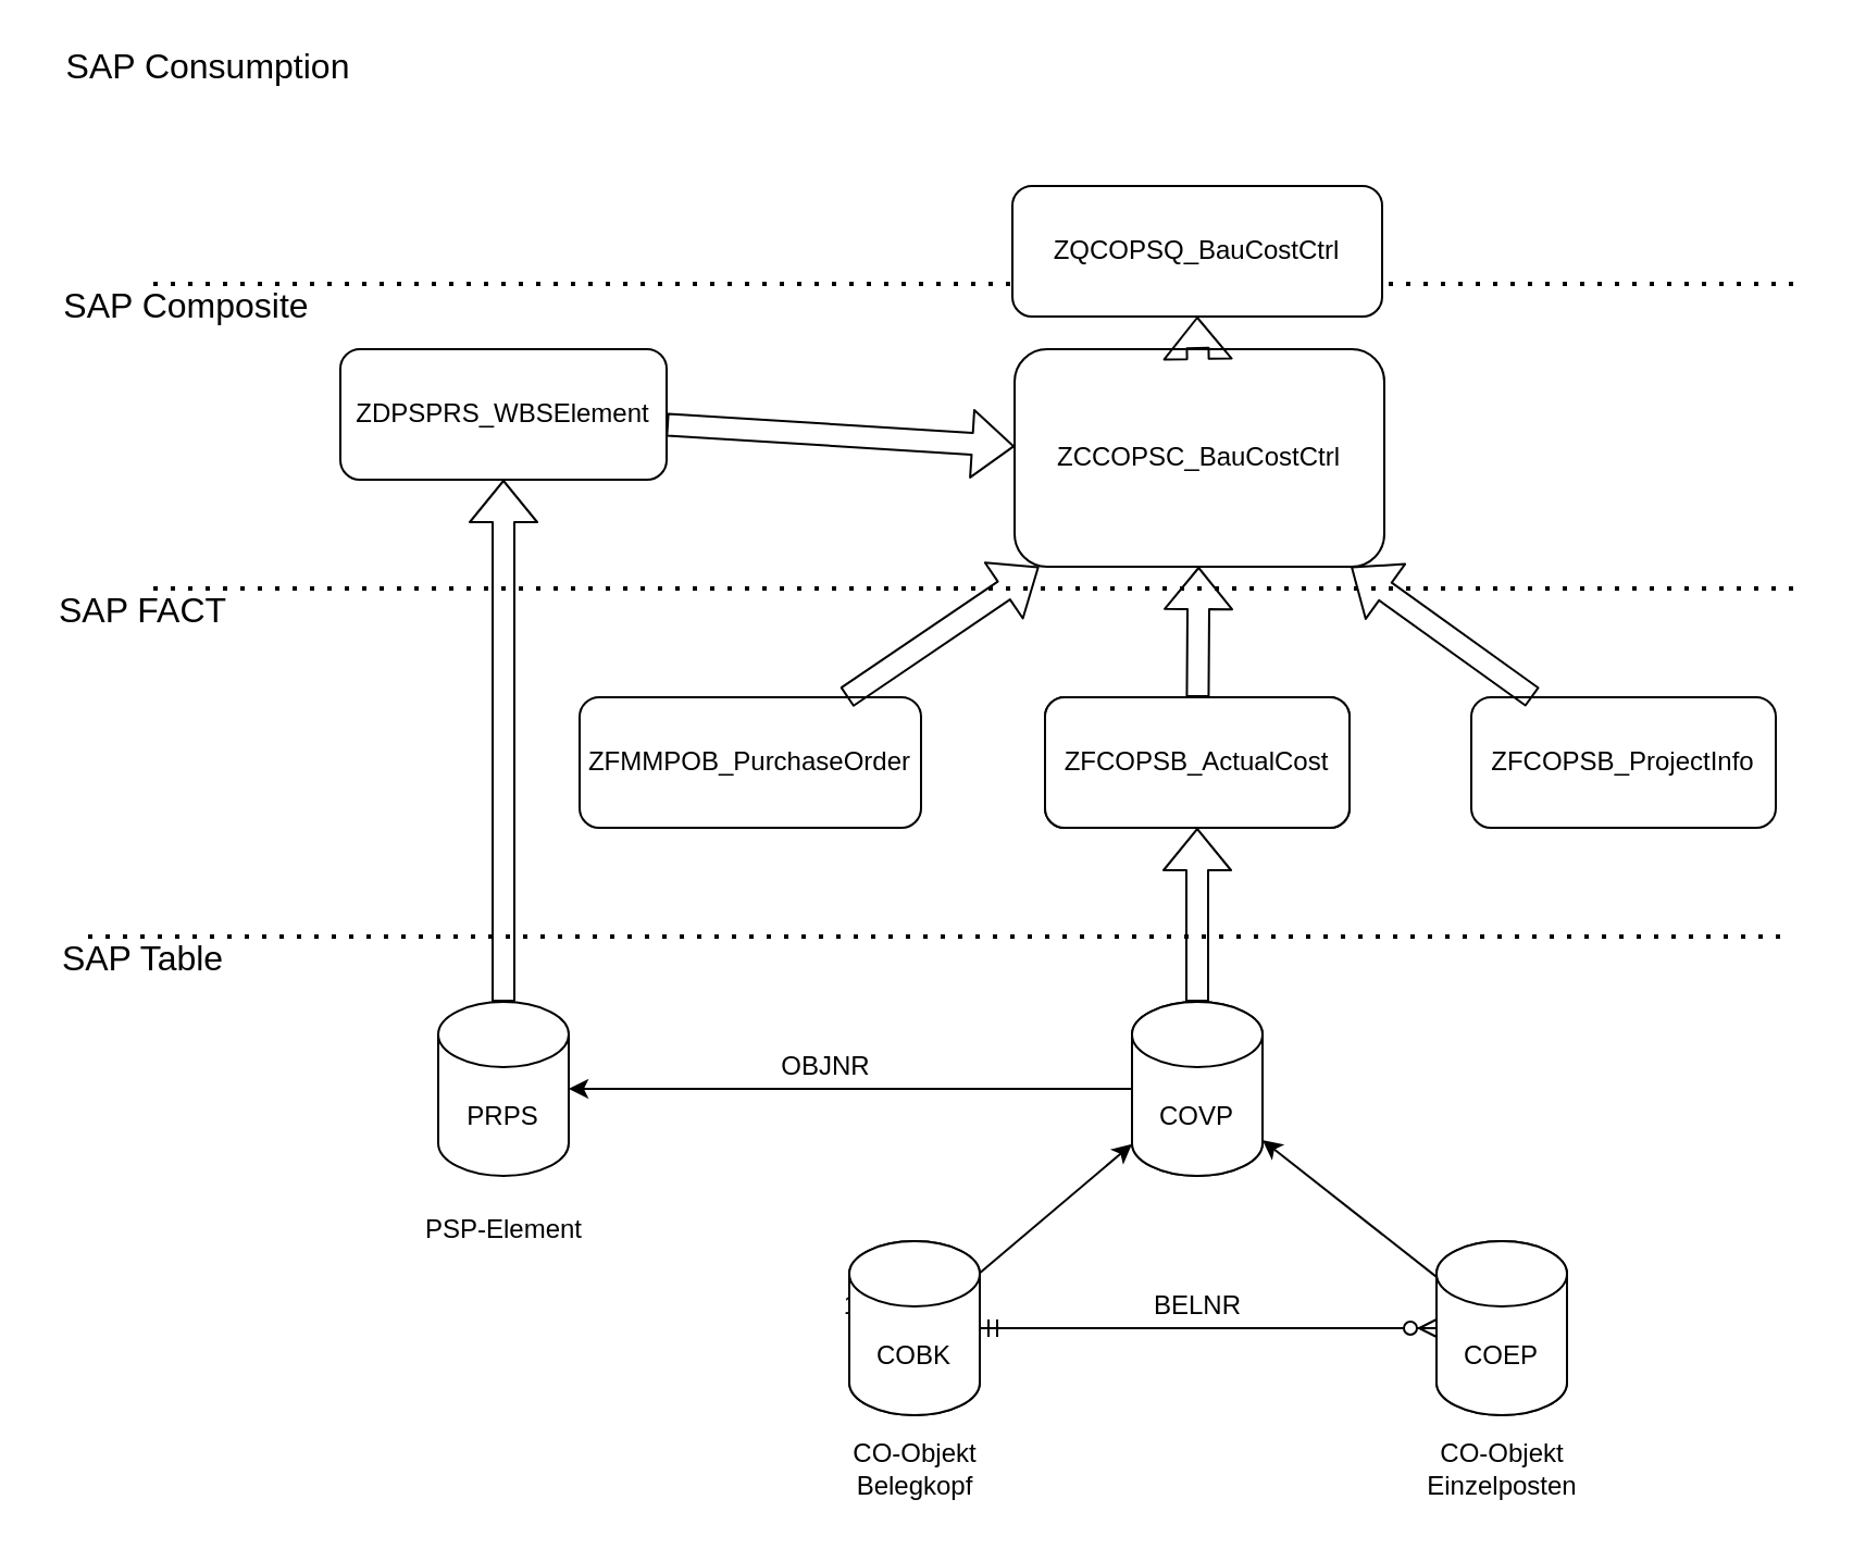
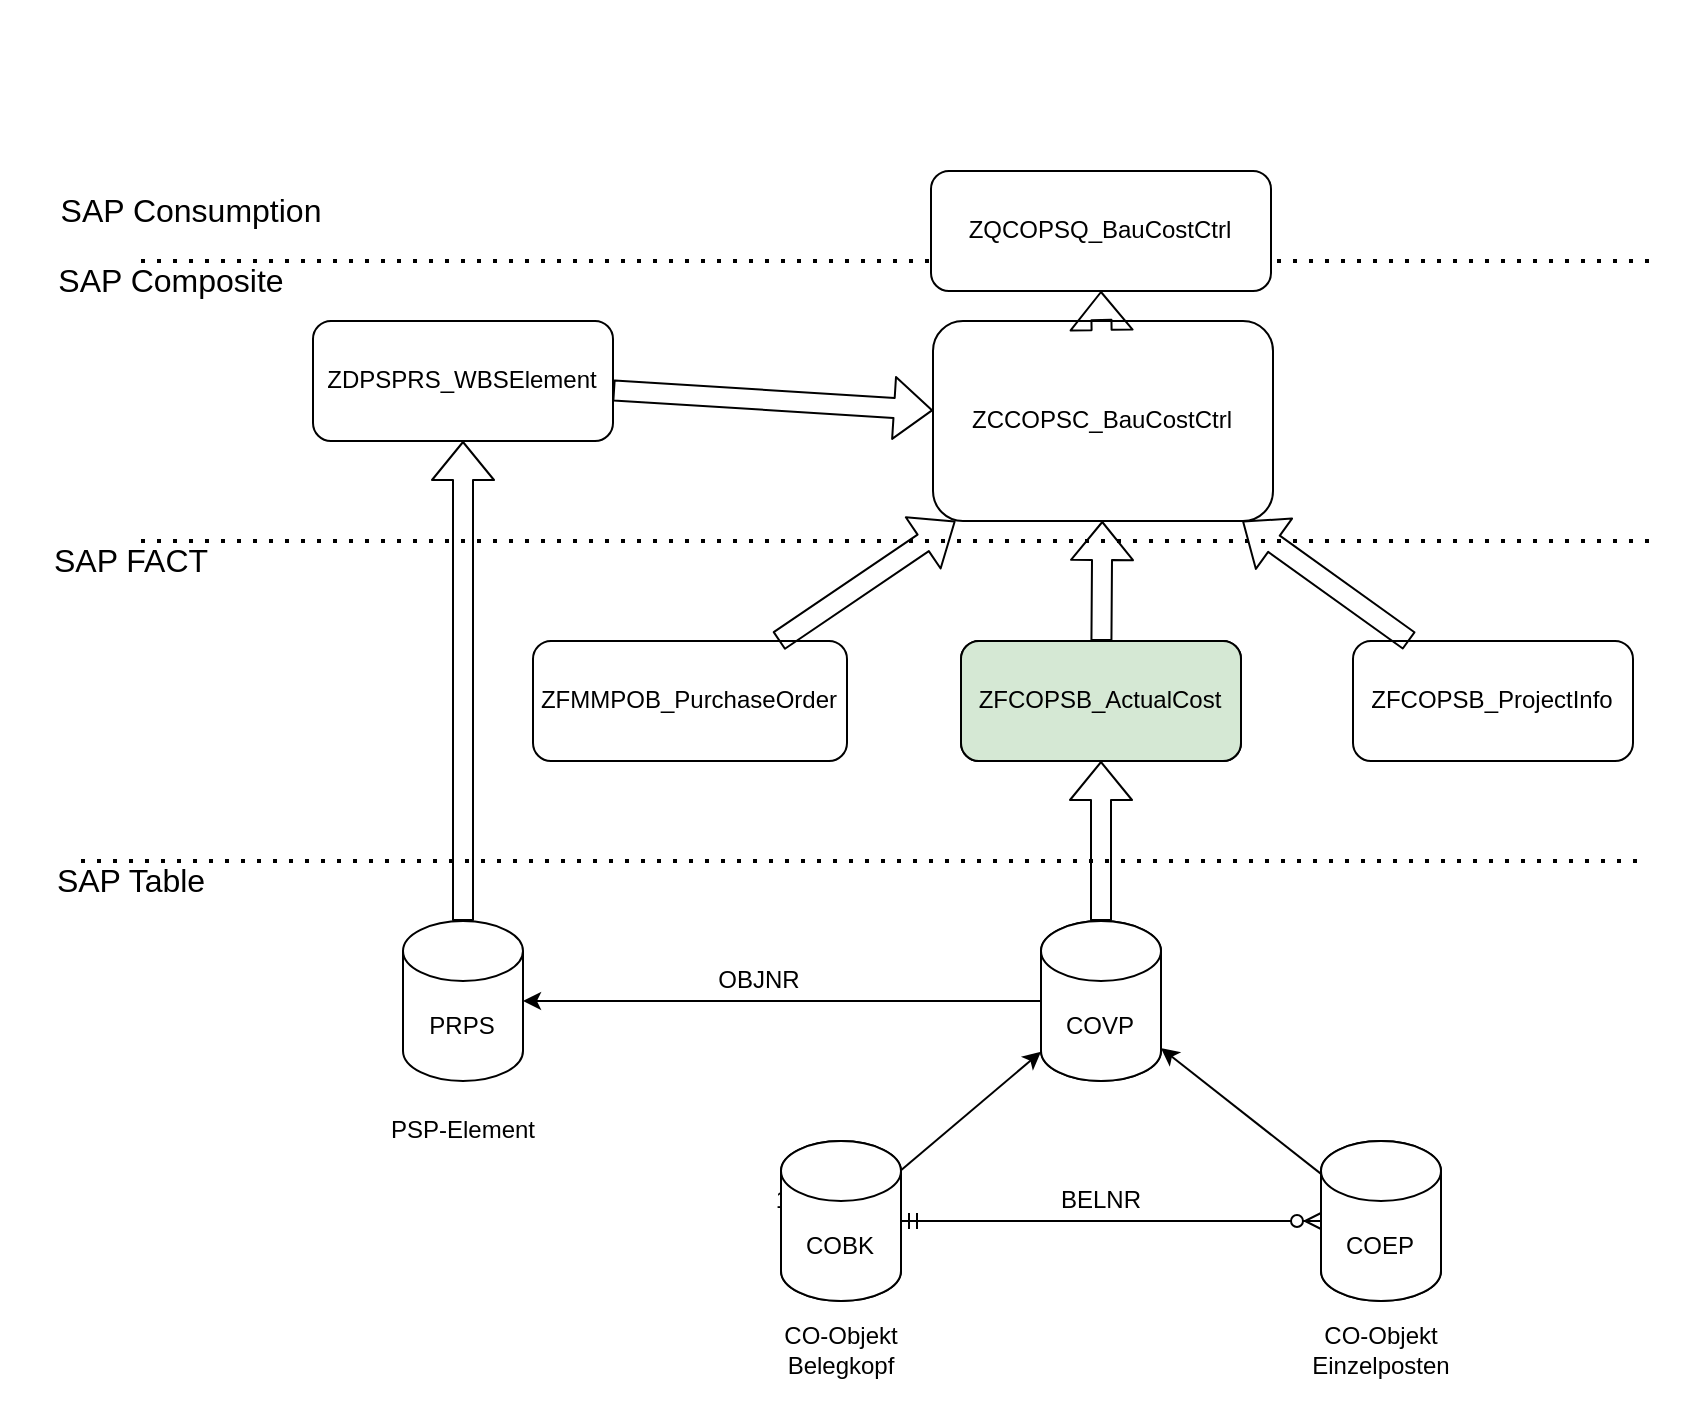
- <mxCell id="38" value="&lt;font style=&quot;font-size: 16px&quot;&gt;SAP Consumption&lt;/font&gt;" style="text;html=1;resizable=0;autosize=1;align=center;verticalAlign=middle;points=[];fillColor=none;strokeColor=none;rounded=0;" vertex="1" parent="1"><mxGeometry x="20" y="20" width="150" height="20" as="geometry" /></mxCell>
+ <mxCell id="38" value="&lt;font style=&quot;font-size: 16px&quot;&gt;SAP Consumption&lt;/font&gt;" style="text;html=1;resizable=0;autosize=1;align=center;verticalAlign=middle;points=[];fillColor=none;strokeColor=none;rounded=0;" vertex="1" parent="1"><mxGeometry x="20" y="95" width="150" height="20" as="geometry" /></mxCell>
- <mxCell id="28" value="ZFCOPSB_ActualCost" style="rounded=1;whiteSpace=wrap;html=1;" parent="1" vertex="1"><mxGeometry x="480" y="320" width="140" height="60" as="geometry" /></mxCell>
+ <mxCell id="28" value="ZFCOPSB_ActualCost" style="rounded=1;whiteSpace=wrap;html=1;fillColor=#d5e8d4;" parent="1" vertex="1"><mxGeometry x="480" y="320" width="140" height="60" as="geometry" /></mxCell>
